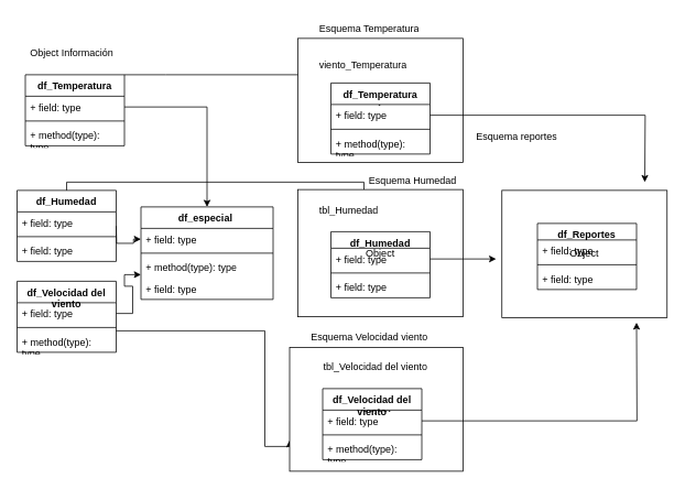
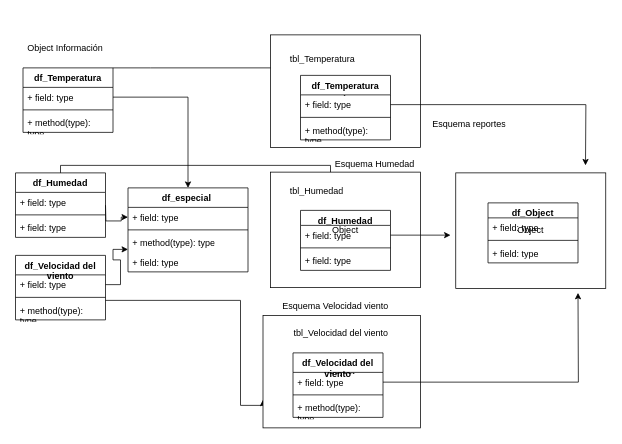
- <mxCell id="44" value="Esquema Temperatura" style="text;strokeColor=none;fillColor=none;align=left;verticalAlign=top;spacingLeft=4;spacingRight=4;overflow=hidden;rotatable=0;points=[[0,0.5],[1,0.5]];portConstraint=eastwest;whiteSpace=wrap;html=1;" vertex="1" parent="1"><mxGeometry x="380" y="20" width="160" height="26" as="geometry" /></mxCell>
- <mxCell id="48" value="viento_Temperatura" style="text;strokeColor=none;fillColor=none;align=left;verticalAlign=top;spacingLeft=4;spacingRight=4;overflow=hidden;rotatable=0;points=[[0,0.5],[1,0.5]];portConstraint=eastwest;whiteSpace=wrap;html=1;" vertex="1" parent="1"><mxGeometry x="380" y="64" width="160" height="26" as="geometry" /></mxCell>
+ <mxCell id="48" value="tbl_Temperatura" style="text;strokeColor=none;fillColor=none;align=left;verticalAlign=top;spacingLeft=4;spacingRight=4;overflow=hidden;rotatable=0;points=[[0,0.5],[1,0.5]];portConstraint=eastwest;whiteSpace=wrap;html=1;" vertex="1" parent="1"><mxGeometry x="380" y="64" width="160" height="26" as="geometry" /></mxCell>
- <mxCell id="51" value="df_Reportes" style="swimlane;fontStyle=1;align=center;verticalAlign=top;childLayout=stackLayout;horizontal=1;startSize=20;horizontalStack=0;resizeParent=1;resizeParentMax=0;resizeLast=0;collapsible=1;marginBottom=0;whiteSpace=wrap;html=1;" vertex="1" parent="1"><mxGeometry x="650" y="270" width="120" height="80" as="geometry" /></mxCell>
+ <mxCell id="51" value="df_Object" style="swimlane;fontStyle=1;align=center;verticalAlign=top;childLayout=stackLayout;horizontal=1;startSize=20;horizontalStack=0;resizeParent=1;resizeParentMax=0;resizeLast=0;collapsible=1;marginBottom=0;whiteSpace=wrap;html=1;" vertex="1" parent="1"><mxGeometry x="650" y="270" width="120" height="80" as="geometry" /></mxCell>
